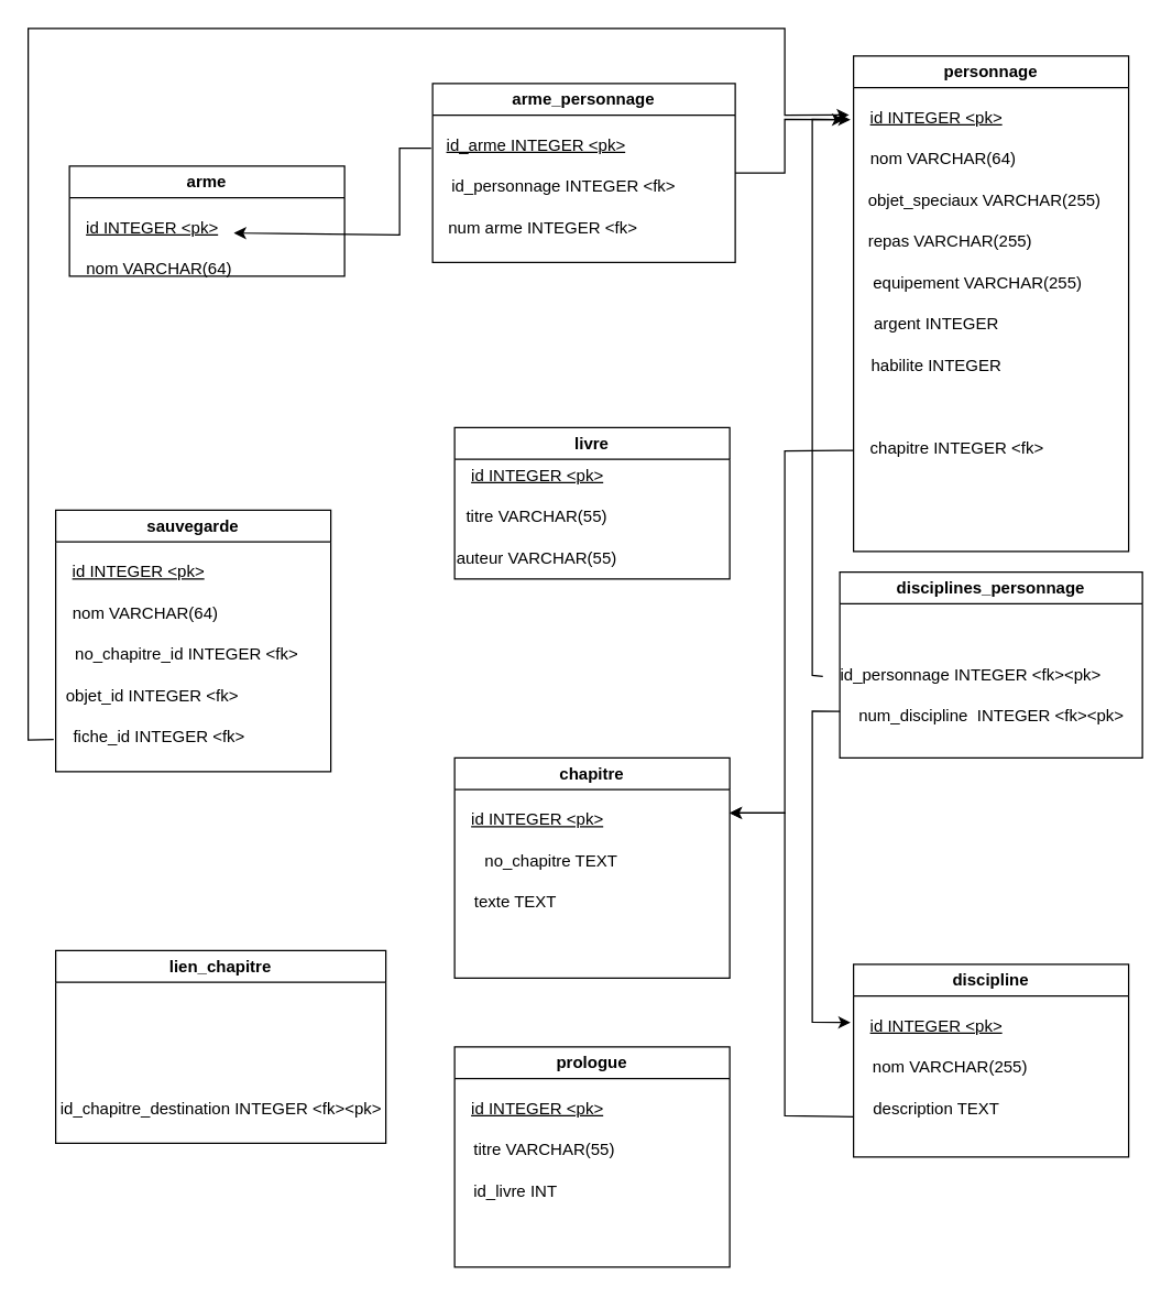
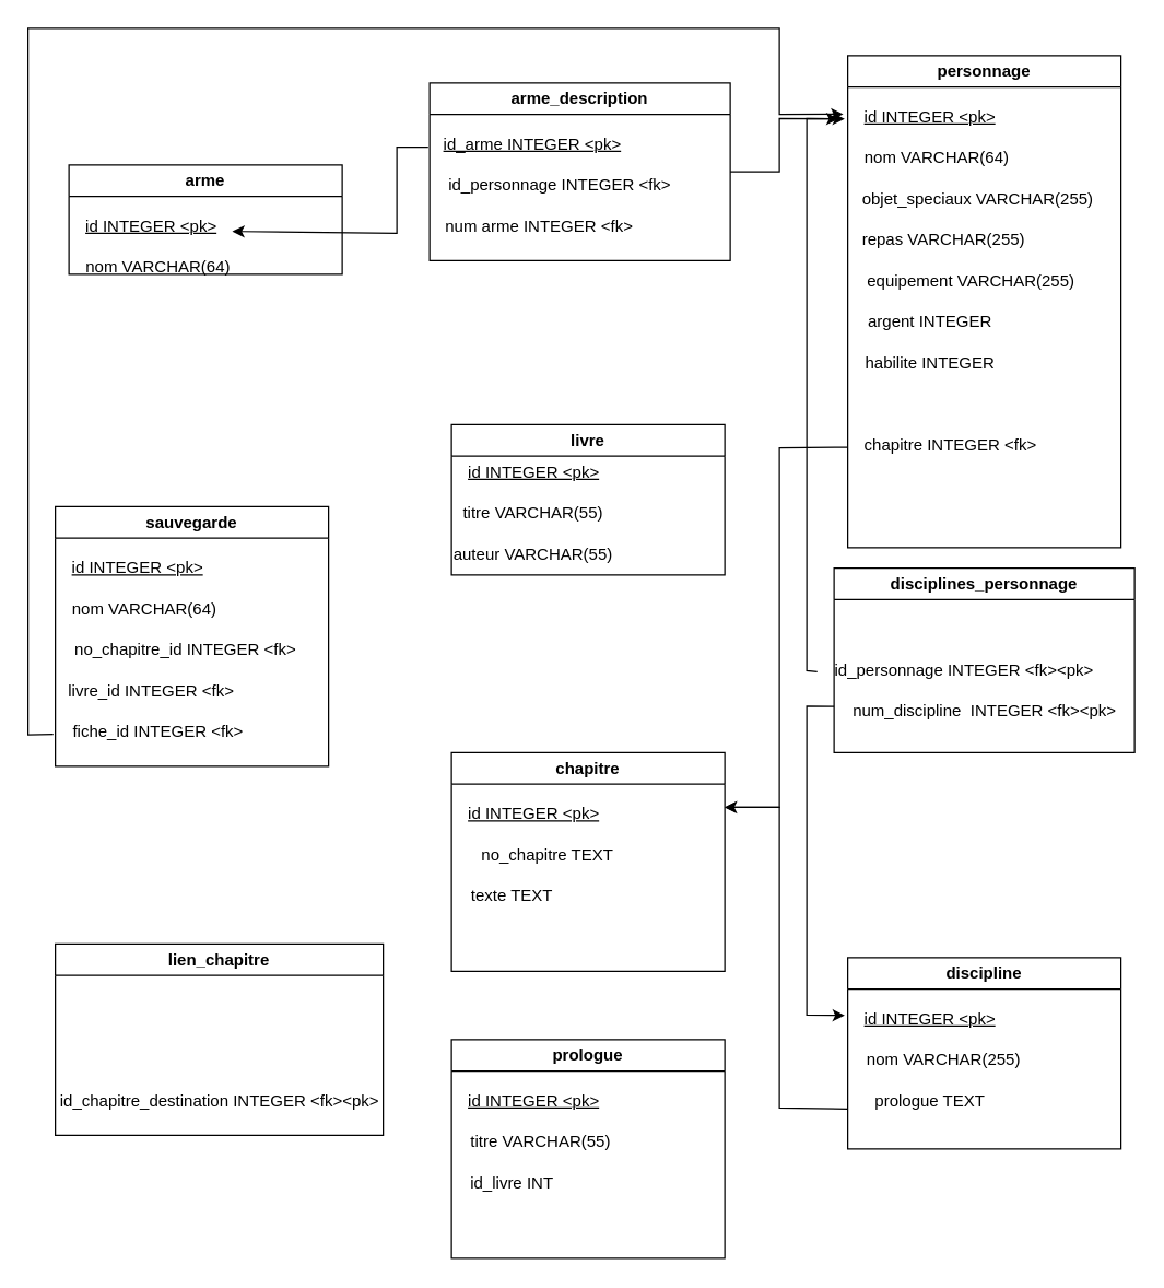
- <mxCell id="5" value="arme_personnage" style="swimlane;whiteSpace=wrap;html=1;startSize=23;" parent="1" vertex="1"><mxGeometry x="314" y="60" width="220" height="130" as="geometry" /></mxCell>
+ <mxCell id="5" value="arme_description" style="swimlane;whiteSpace=wrap;html=1;startSize=23;" parent="1" vertex="1"><mxGeometry x="314" y="60" width="220" height="130" as="geometry" /></mxCell>
- <mxCell id="16" value="objet_id INTEGER &amp;lt;fk&amp;gt;" style="text;html=1;align=center;verticalAlign=middle;resizable=0;points=[];autosize=1;strokeColor=none;fillColor=none;" parent="12" vertex="1"><mxGeometry y="120" width="140" height="30" as="geometry" /></mxCell>
+ <mxCell id="16" value="livre_id INTEGER &amp;lt;fk&amp;gt;" style="text;html=1;align=center;verticalAlign=middle;resizable=0;points=[];autosize=1;strokeColor=none;fillColor=none;" parent="12" vertex="1"><mxGeometry y="120" width="140" height="30" as="geometry" /></mxCell>
- <mxCell id="40" value="description TEXT" style="text;html=1;align=center;verticalAlign=middle;resizable=0;points=[];autosize=1;strokeColor=none;fillColor=none;" vertex="1" parent="37"><mxGeometry y="90" width="120" height="30" as="geometry" /></mxCell>
+ <mxCell id="40" value="prologue TEXT" style="text;html=1;align=center;verticalAlign=middle;resizable=0;points=[];autosize=1;strokeColor=none;fillColor=none;" vertex="1" parent="37"><mxGeometry y="90" width="120" height="30" as="geometry" /></mxCell>
